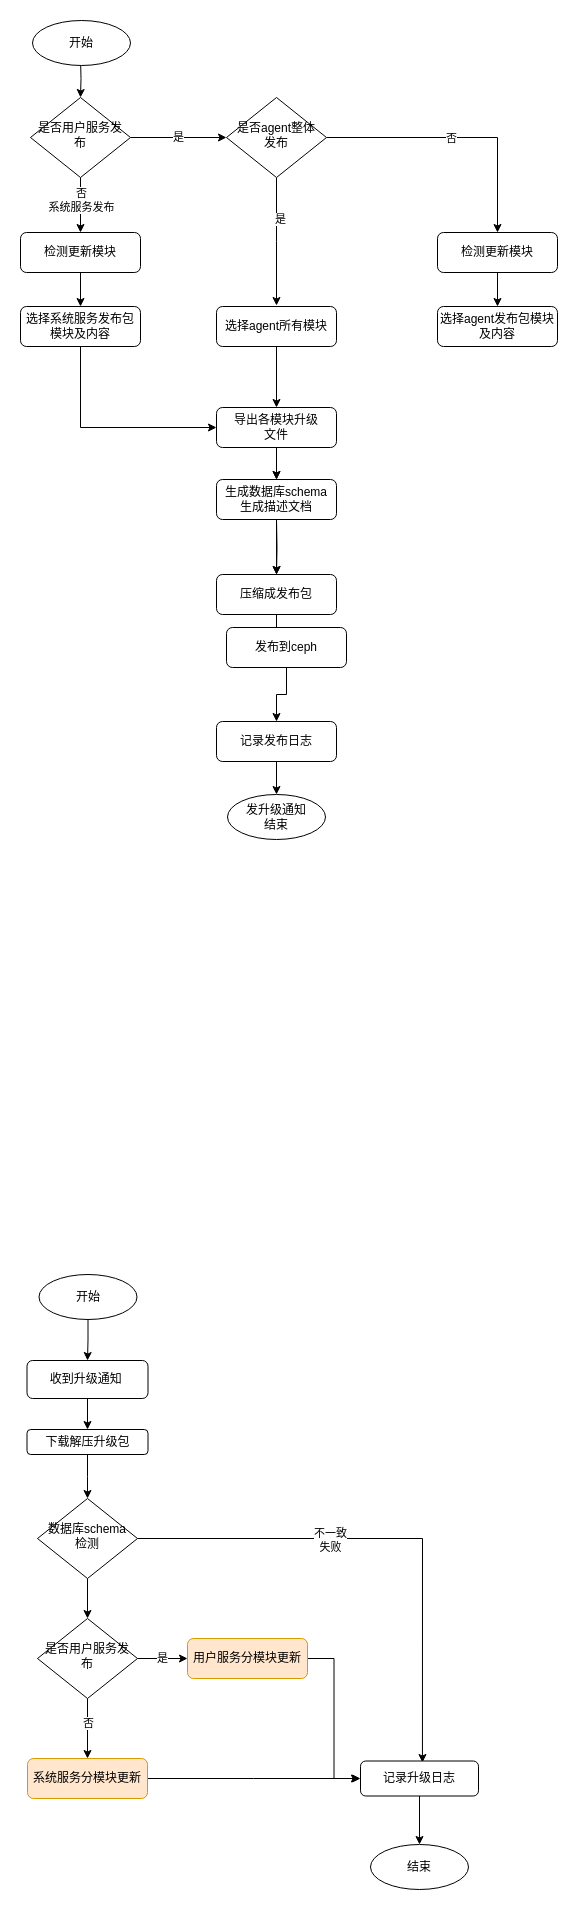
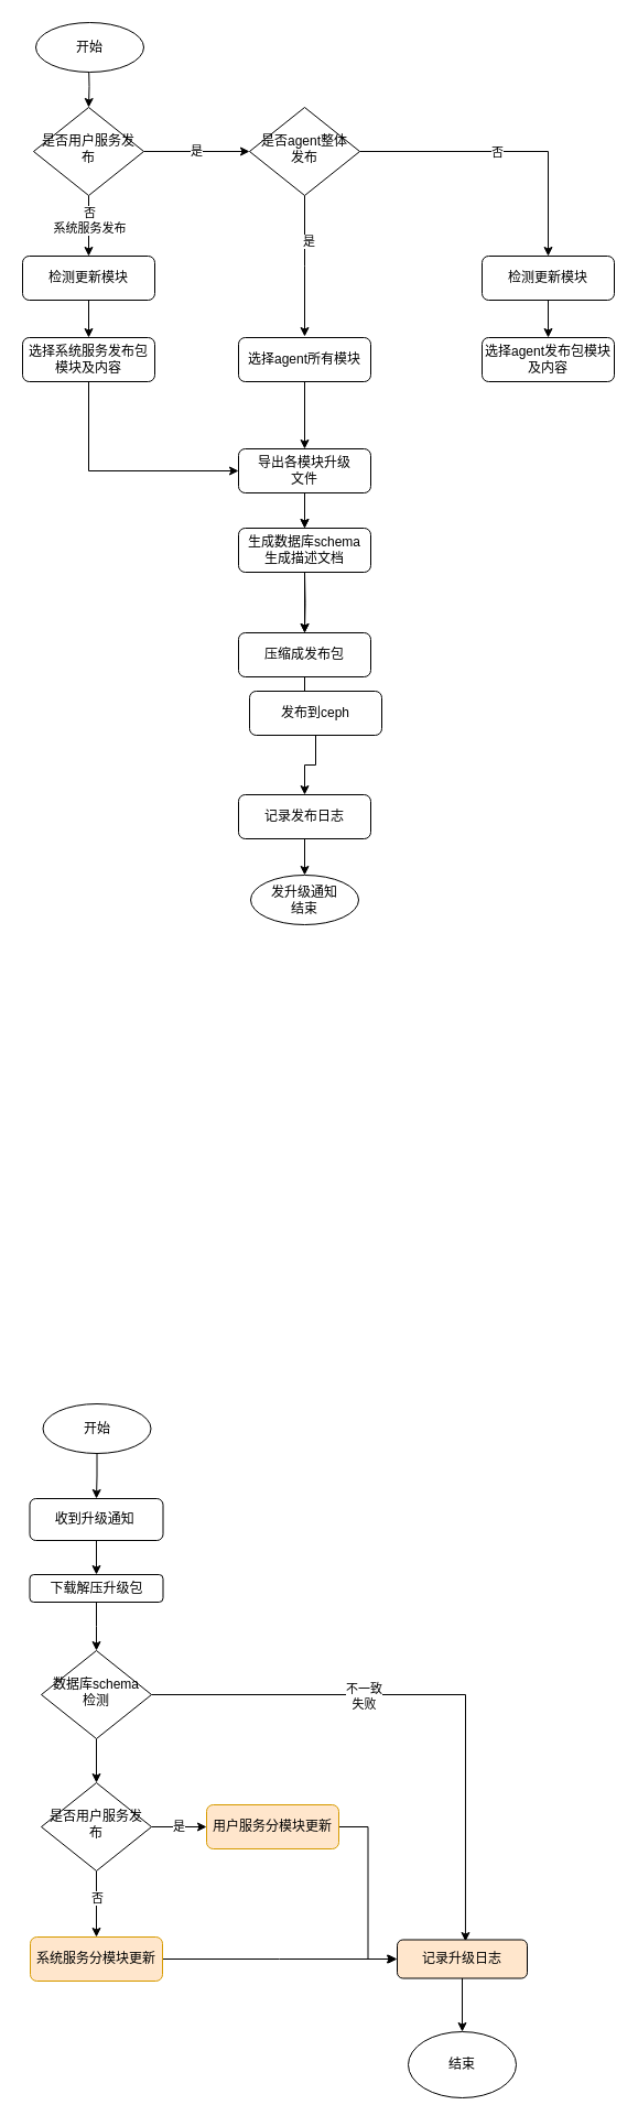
- <mxCell id="55" value="记录升级日志" style="rounded=1;whiteSpace=wrap;html=1;" vertex="1" parent="1"><mxGeometry x="360" y="1760.5" width="118" height="35" as="geometry" /></mxCell>
+ <mxCell id="55" value="记录升级日志" style="rounded=1;whiteSpace=wrap;html=1;fillColor=#ffe6cc;" vertex="1" parent="1"><mxGeometry x="360" y="1760.5" width="118" height="35" as="geometry" /></mxCell>
- <mxCell id="29" value="结束" style="ellipse;whiteSpace=wrap;html=1;" vertex="1" parent="1"><mxGeometry x="370" y="1844" width="98" height="45" as="geometry" /></mxCell>
+ <mxCell id="29" value="结束" style="ellipse;whiteSpace=wrap;html=1;" vertex="1" parent="1"><mxGeometry x="370" y="1844" width="98" height="60" as="geometry" /></mxCell>
